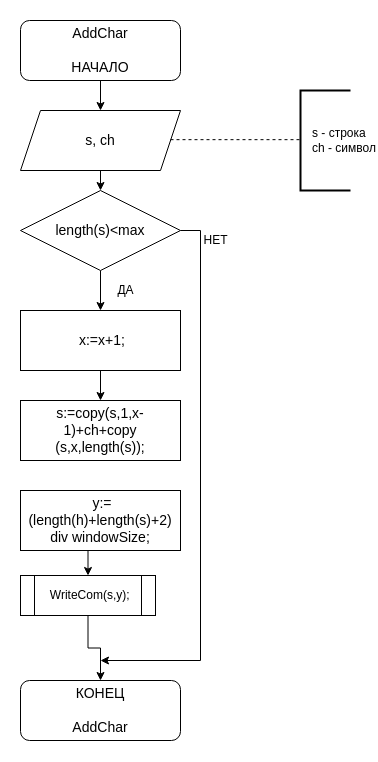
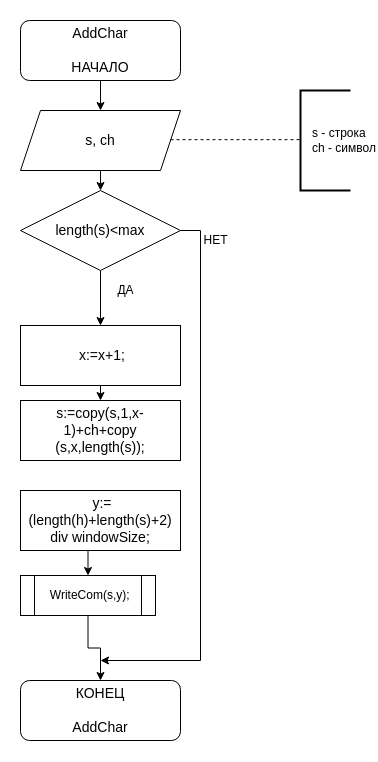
- <mxCell id="8" value="&lt;font style=&quot;font-size: 14px&quot;&gt;&amp;nbsp;x:=x+1;&lt;/font&gt;" style="rounded=0;whiteSpace=wrap;html=1;" vertex="1" parent="1"><mxGeometry x="20" y="310" width="160" height="60" as="geometry" /></mxCell>
+ <mxCell id="8" value="&lt;font style=&quot;font-size: 14px&quot;&gt;&amp;nbsp;x:=x+1;&lt;/font&gt;" style="rounded=0;whiteSpace=wrap;html=1;" vertex="1" parent="1"><mxGeometry x="20" y="325" width="160" height="60" as="geometry" /></mxCell>
